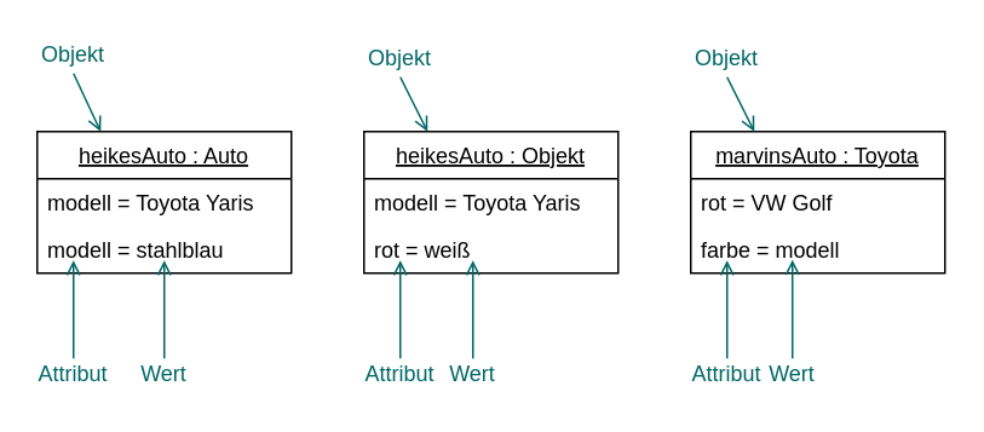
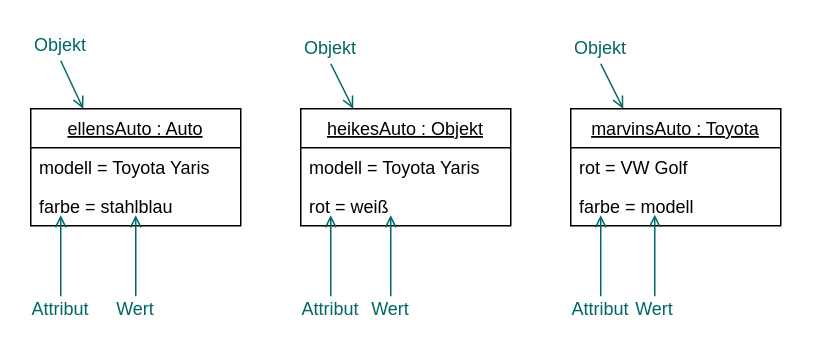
- <mxCell id="2" value="heikesAuto : Auto" style="swimlane;fontStyle=4;align=center;verticalAlign=top;childLayout=stackLayout;horizontal=1;startSize=26;horizontalStack=0;resizeParent=1;resizeParentMax=0;resizeLast=0;collapsible=1;marginBottom=0;" parent="1" vertex="1"><mxGeometry x="20" y="72" width="140" height="78" as="geometry" /></mxCell>
+ <mxCell id="2" value="ellensAuto : Auto" style="swimlane;fontStyle=4;align=center;verticalAlign=top;childLayout=stackLayout;horizontal=1;startSize=26;horizontalStack=0;resizeParent=1;resizeParentMax=0;resizeLast=0;collapsible=1;marginBottom=0;" parent="1" vertex="1"><mxGeometry x="20" y="72" width="140" height="78" as="geometry" /></mxCell>
- <mxCell id="4" value="modell = stahlblau" style="text;strokeColor=none;fillColor=none;align=left;verticalAlign=top;spacingLeft=4;spacingRight=4;overflow=hidden;rotatable=0;points=[[0,0.5],[1,0.5]];portConstraint=eastwest;" parent="2" vertex="1"><mxGeometry y="52" width="140" height="26" as="geometry" /></mxCell>
+ <mxCell id="4" value="farbe = stahlblau" style="text;strokeColor=none;fillColor=none;align=left;verticalAlign=top;spacingLeft=4;spacingRight=4;overflow=hidden;rotatable=0;points=[[0,0.5],[1,0.5]];portConstraint=eastwest;" parent="2" vertex="1"><mxGeometry y="52" width="140" height="26" as="geometry" /></mxCell>
